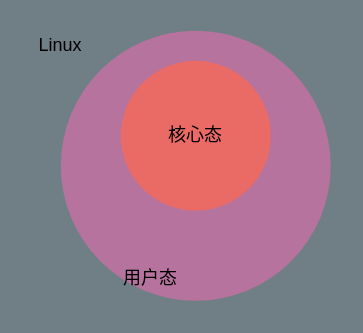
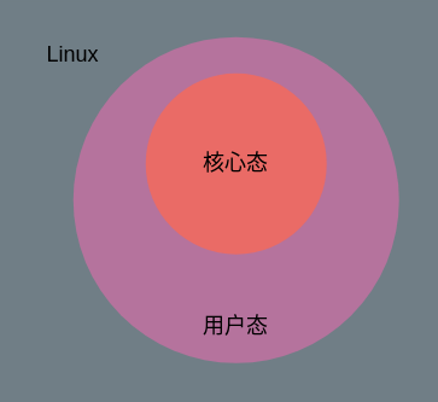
- <mxCell id="4" value="用户态" style="text;html=1;strokeColor=none;fillColor=none;align=center;verticalAlign=middle;whiteSpace=wrap;rounded=0;" vertex="1" parent="1"><mxGeometry x="80" y="175" width="40" height="20" as="geometry" /></mxCell>
+ <mxCell id="4" value="用户态" style="text;html=1;strokeColor=none;fillColor=none;align=center;verticalAlign=middle;whiteSpace=wrap;rounded=0;" vertex="1" parent="1"><mxGeometry x="110" y="170" width="40" height="20" as="geometry" /></mxCell>
